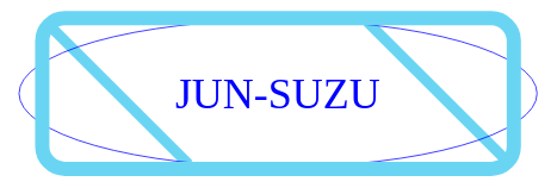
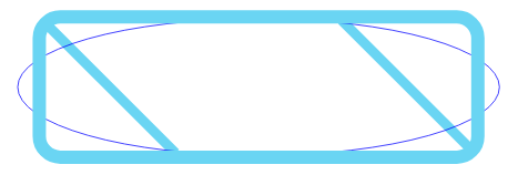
- <mxCell id="2" value="&lt;font color=&quot;#0000ff&quot; face=&quot;Garamond&quot; style=&quot;font-size: 48px;&quot;&gt;JUN-SUZU&lt;/font&gt;" style="text;html=1;strokeColor=none;fillColor=none;align=center;verticalAlign=middle;whiteSpace=wrap;rounded=0;" vertex="1" parent="1"><mxGeometry x="130" y="44" width="360" height="120" as="geometry" /></mxCell>
